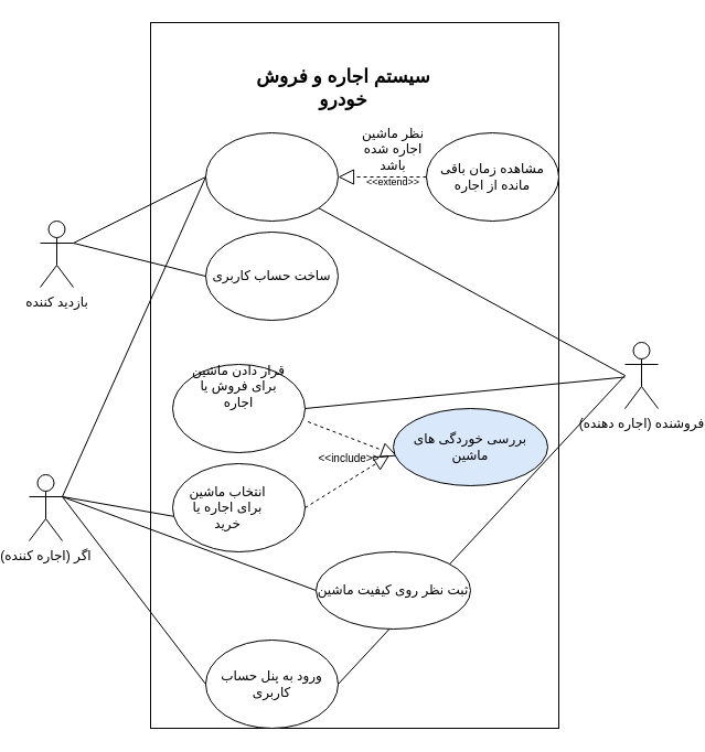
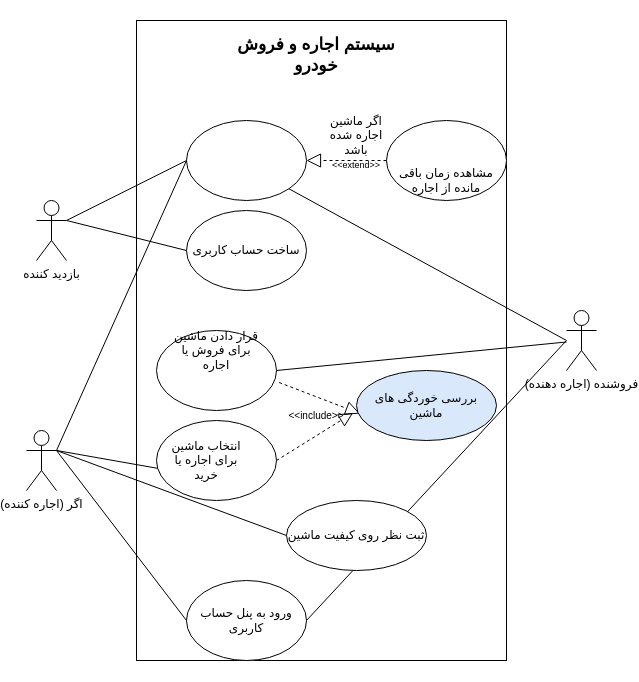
- <mxCell id="35" value="سیستم اجاره و فروش خودرو" style="text;html=1;align=center;verticalAlign=middle;whiteSpace=wrap;rounded=0;fontStyle=1;fontSize=17;" vertex="1" parent="1"><mxGeometry x="206.25" y="65" width="197.5" height="30" as="geometry" /></mxCell>
+ <mxCell id="35" value="سیستم اجاره و فروش خودرو" style="text;html=1;align=center;verticalAlign=middle;whiteSpace=wrap;rounded=0;fontStyle=1;fontSize=17;" vertex="1" parent="1"><mxGeometry x="211.25" y="40" width="197.5" height="30" as="geometry" /></mxCell>
- <mxCell id="20" value="نظر ماشین اجاره شده باشد" style="text;html=1;align=center;verticalAlign=middle;whiteSpace=wrap;rounded=0;" vertex="1" parent="1"><mxGeometry x="320" y="120" width="60" height="30" as="geometry" /></mxCell>
+ <mxCell id="20" value="اگر ماشین اجاره شده باشد" style="text;html=1;align=center;verticalAlign=middle;whiteSpace=wrap;rounded=0;" vertex="1" parent="1"><mxGeometry x="320" y="120" width="60" height="30" as="geometry" /></mxCell>
- <mxCell id="11" value="مشاهده زمان باقی مانده از اجاره" style="text;html=1;align=center;verticalAlign=middle;whiteSpace=wrap;rounded=0;" vertex="1" parent="1"><mxGeometry x="390" y="145" width="100" height="30" as="geometry" /></mxCell>
+ <mxCell id="11" value="مشاهده زمان باقی مانده از اجاره" style="text;html=1;align=center;verticalAlign=middle;whiteSpace=wrap;rounded=0;" vertex="1" parent="1"><mxGeometry x="390" y="165" width="100" height="30" as="geometry" /></mxCell>
